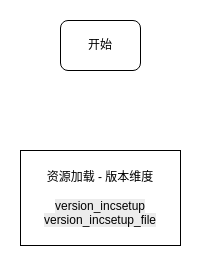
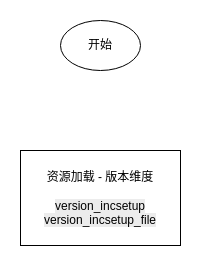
- <mxCell id="2" value="开始" style="whiteSpace=wrap;html=1;rounded=1;" vertex="1" parent="1"><mxGeometry x="60" y="20" width="80" height="50" as="geometry" /></mxCell>
+ <mxCell id="2" value="开始" style="ellipse;whiteSpace=wrap;html=1;" vertex="1" parent="1"><mxGeometry x="60" y="20" width="80" height="50" as="geometry" /></mxCell>
